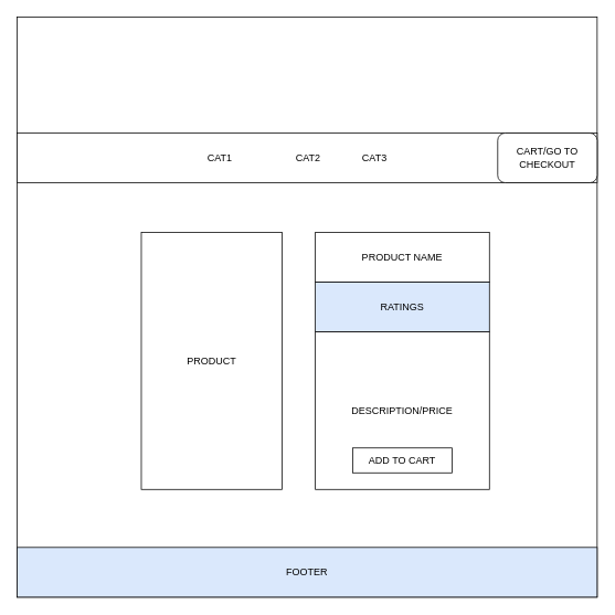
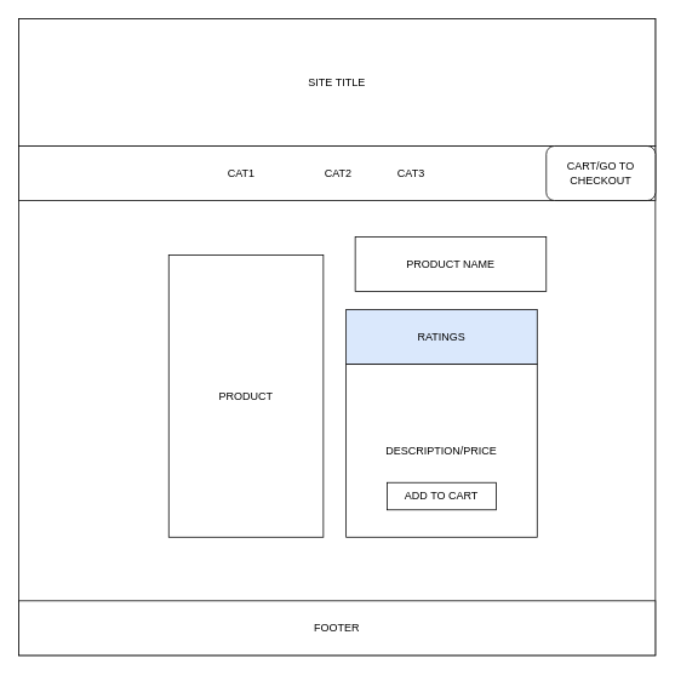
+ <mxCell id="3" value="SITE TITLE" style="rounded=0;whiteSpace=wrap;html=1;" parent="1" vertex="1"><mxGeometry x="20" y="20" width="700" height="140" as="geometry" /></mxCell>
- <mxCell id="8" value="PRODUCT NAME" style="rounded=0;whiteSpace=wrap;html=1;" vertex="1" parent="1"><mxGeometry x="380" y="280" width="210" height="60" as="geometry" /></mxCell>
+ <mxCell id="8" value="PRODUCT NAME" style="rounded=0;whiteSpace=wrap;html=1;" vertex="1" parent="1"><mxGeometry x="390" y="260" width="210" height="60" as="geometry" /></mxCell>
- <mxCell id="6" value="PRODUCT" style="rounded=0;whiteSpace=wrap;html=1;" parent="1" vertex="1"><mxGeometry x="170" y="280" width="170" height="310" as="geometry" /></mxCell>
+ <mxCell id="6" value="PRODUCT" style="rounded=0;whiteSpace=wrap;html=1;" parent="1" vertex="1"><mxGeometry x="185" y="280" width="170" height="310" as="geometry" /></mxCell>
- <mxCell id="11" value="ADD TO CART" style="rounded=0;whiteSpace=wrap;html=1;" vertex="1" parent="1"><mxGeometry x="425" y="540" width="120" height="30" as="geometry" /></mxCell>
+ <mxCell id="11" value="ADD TO CART" style="rounded=0;whiteSpace=wrap;html=1;" vertex="1" parent="1"><mxGeometry x="425" y="530" width="120" height="30" as="geometry" /></mxCell>
- <mxCell id="7" value="FOOTER" style="rounded=0;whiteSpace=wrap;html=1;fillColor=#dae8fc;" parent="1" vertex="1"><mxGeometry x="20" y="660" width="700" height="60" as="geometry" /></mxCell>
+ <mxCell id="7" value="FOOTER" style="rounded=0;whiteSpace=wrap;html=1;" parent="1" vertex="1"><mxGeometry x="20" y="660" width="700" height="60" as="geometry" /></mxCell>
